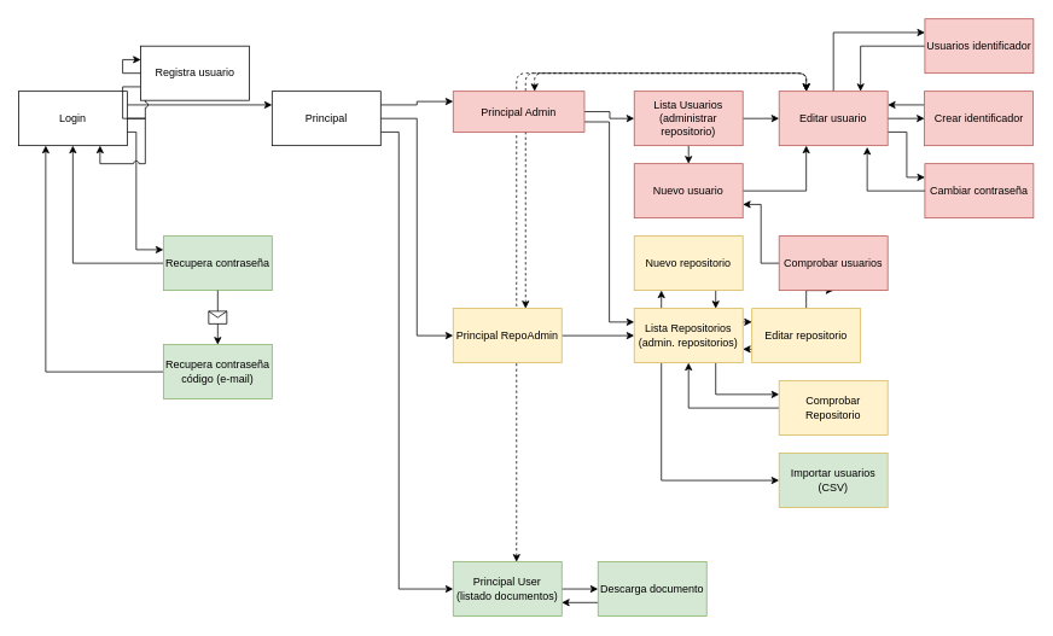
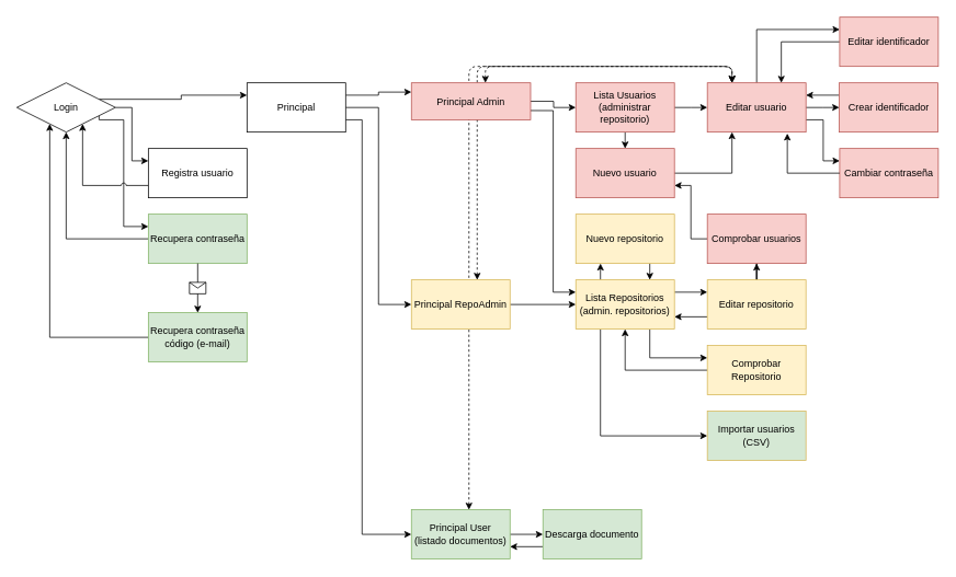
- <mxCell id="53" value="Usuarios identificador" style="rounded=0;whiteSpace=wrap;html=1;fillColor=#f8cecc;strokeColor=#b85450;" parent="1" vertex="1"><mxGeometry x="1021" width="120" height="60" as="geometry" y="20" /></mxCell>
+ <mxCell id="53" value="Editar identificador" style="rounded=0;whiteSpace=wrap;html=1;fillColor=#f8cecc;strokeColor=#b85450;" parent="1" vertex="1"><mxGeometry x="1021" width="120" height="60" as="geometry" y="20" /></mxCell>
- <mxCell id="8" value="Registra usuario" style="rounded=0;whiteSpace=wrap;html=1;" parent="1" vertex="1"><mxGeometry x="155" y="50" width="120" height="60" as="geometry" /></mxCell>
+ <mxCell id="8" value="Registra usuario" style="rounded=0;whiteSpace=wrap;html=1;" parent="1" vertex="1"><mxGeometry x="180" y="180" width="120" height="60" as="geometry" /></mxCell>
- <mxCell id="6" value="Login" style="rounded=0;whiteSpace=wrap;html=1;" parent="1" vertex="1"><mxGeometry x="20" y="100" width="120" height="60" as="geometry" /></mxCell>
+ <mxCell id="6" value="Login" style="rhombus;whiteSpace=wrap;html=1;" parent="1" vertex="1"><mxGeometry x="20" y="100" width="120" height="60" as="geometry" /></mxCell>
- <mxCell id="45" value="Editar repositorio" style="rounded=0;whiteSpace=wrap;html=1;fillColor=#fff2cc;strokeColor=#d6b656;" parent="1" vertex="1"><mxGeometry x="830" y="340" width="120" height="60" as="geometry" /></mxCell>
+ <mxCell id="45" value="Editar repositorio" style="rounded=0;whiteSpace=wrap;html=1;fillColor=#fff2cc;strokeColor=#d6b656;" parent="1" vertex="1"><mxGeometry x="860" y="340" width="120" height="60" as="geometry" /></mxCell>
